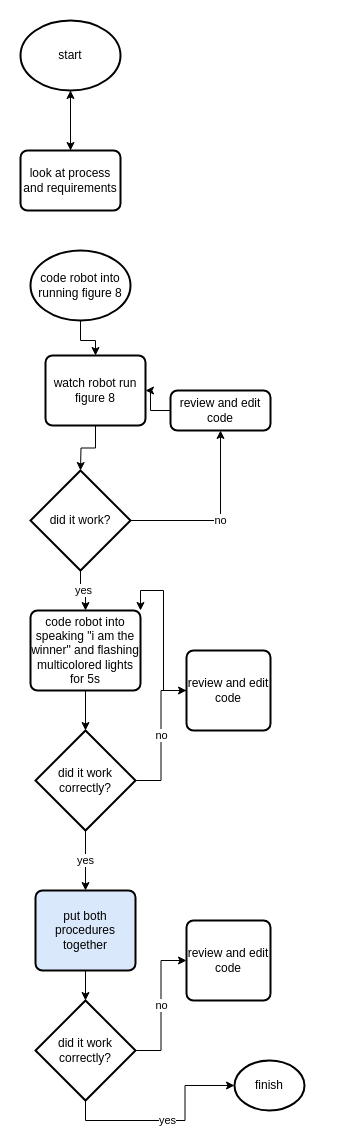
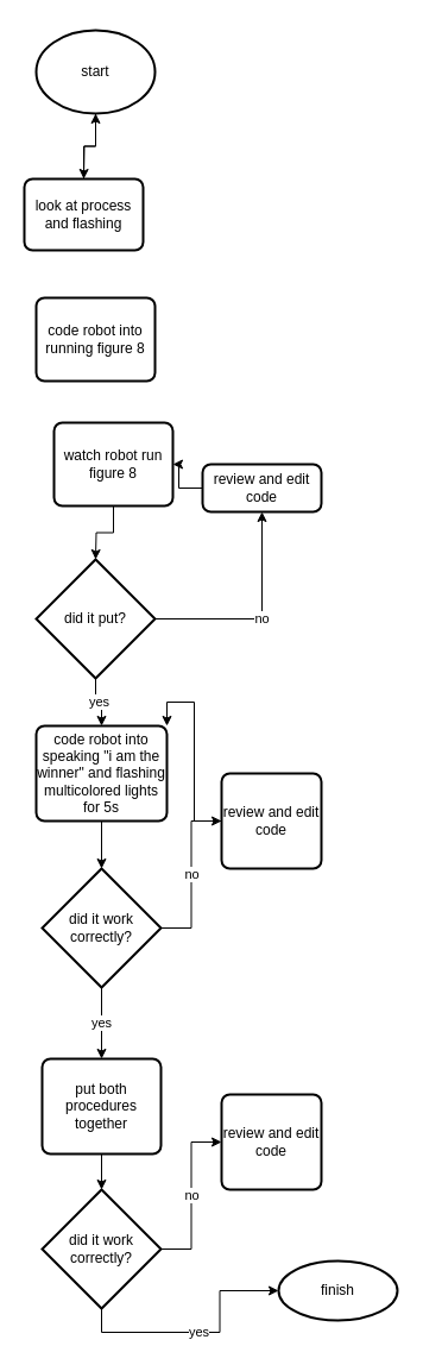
- <mxCell id="3" value="start" style="strokeWidth=2;html=1;shape=mxgraph.flowchart.start_2;whiteSpace=wrap;" vertex="1" parent="1"><mxGeometry x="20" y="20" width="100" height="70" as="geometry" /></mxCell>
+ <mxCell id="3" value="start" style="strokeWidth=2;html=1;shape=mxgraph.flowchart.start_2;whiteSpace=wrap;" vertex="1" parent="1"><mxGeometry x="30" y="25" width="100" height="70" as="geometry" /></mxCell>
- <mxCell id="5" value="look at process and requirements" style="rounded=1;whiteSpace=wrap;html=1;absoluteArcSize=1;arcSize=14;strokeWidth=2;" vertex="1" parent="1"><mxGeometry x="20" y="150" width="100" height="60" as="geometry" /></mxCell>
+ <mxCell id="5" value="look at process and flashing" style="rounded=1;whiteSpace=wrap;html=1;absoluteArcSize=1;arcSize=14;strokeWidth=2;" vertex="1" parent="1"><mxGeometry x="20" y="150" width="100" height="60" as="geometry" /></mxCell>
- <mxCell id="7" value="code robot into running figure 8" style="ellipse;whiteSpace=wrap;html=1;absoluteArcSize=1;arcSize=14;strokeWidth=2;" vertex="1" parent="1"><mxGeometry x="30" y="250" width="100" height="70" as="geometry" /></mxCell>
+ <mxCell id="7" value="code robot into running figure 8" style="rounded=1;whiteSpace=wrap;html=1;absoluteArcSize=1;arcSize=14;strokeWidth=2;" vertex="1" parent="1"><mxGeometry x="30" y="250" width="100" height="70" as="geometry" /></mxCell>
- <mxCell id="6" style="edgeStyle=orthogonalEdgeStyle;rounded=0;orthogonalLoop=1;jettySize=auto;html=1;" edge="1" parent="1" source="7" target="9"><mxGeometry relative="1" as="geometry"><mxPoint x="80" y="380" as="targetPoint" /></mxGeometry></mxCell>
- <mxCell id="13" value="did it work?" style="strokeWidth=2;html=1;shape=mxgraph.flowchart.decision;whiteSpace=wrap;" vertex="1" parent="1"><mxGeometry x="30" y="470" width="100" height="100" as="geometry" /></mxCell>
+ <mxCell id="13" value="did it put?" style="strokeWidth=2;html=1;shape=mxgraph.flowchart.decision;whiteSpace=wrap;" vertex="1" parent="1"><mxGeometry x="30" y="470" width="100" height="100" as="geometry" /></mxCell>
- <mxCell id="24" value="put both procedures together" style="rounded=1;whiteSpace=wrap;html=1;absoluteArcSize=1;arcSize=14;strokeWidth=2;fillColor=#dae8fc;" vertex="1" parent="1"><mxGeometry x="35" y="890" width="100" height="80" as="geometry" /></mxCell>
+ <mxCell id="24" value="put both procedures together" style="rounded=1;whiteSpace=wrap;html=1;absoluteArcSize=1;arcSize=14;strokeWidth=2;" vertex="1" parent="1"><mxGeometry x="35" y="890" width="100" height="80" as="geometry" /></mxCell>
- <mxCell id="29" value="finish" style="strokeWidth=2;html=1;shape=mxgraph.flowchart.start_2;whiteSpace=wrap;" vertex="1" parent="1"><mxGeometry x="234" y="1060" width="70" height="50" as="geometry" /></mxCell>
+ <mxCell id="29" value="finish" style="strokeWidth=2;html=1;shape=mxgraph.flowchart.start_2;whiteSpace=wrap;" vertex="1" parent="1"><mxGeometry x="234" y="1060" width="100" height="50" as="geometry" /></mxCell>
